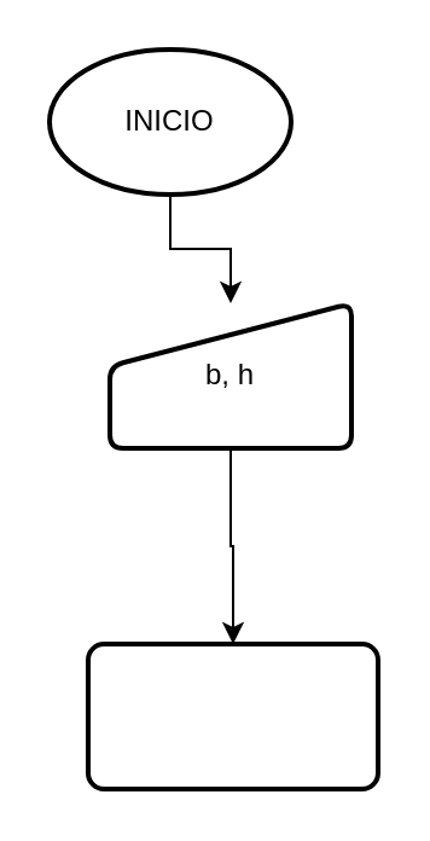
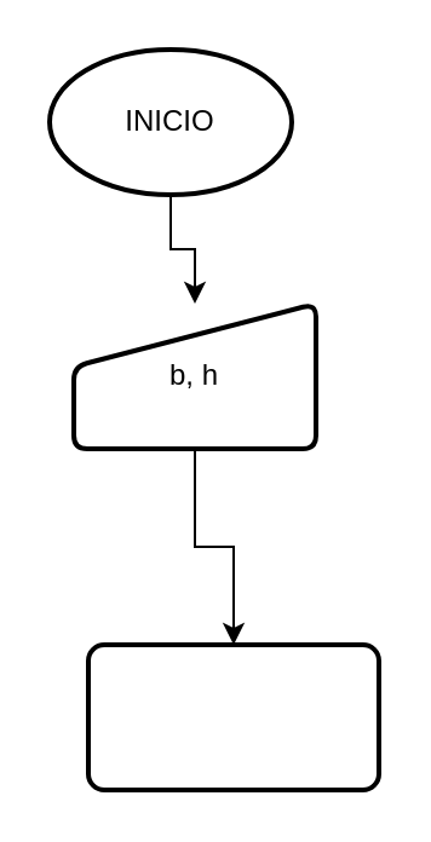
- <mxCell id="5" value="b, h" style="html=1;strokeWidth=2;shape=manualInput;whiteSpace=wrap;rounded=1;size=26;arcSize=11;" parent="1" vertex="1"><mxGeometry x="45" y="125" width="100" height="60" as="geometry" /></mxCell>
+ <mxCell id="5" value="b, h" style="html=1;strokeWidth=2;shape=manualInput;whiteSpace=wrap;rounded=1;size=26;arcSize=11;" parent="1" vertex="1"><mxGeometry x="30" y="125" width="100" height="60" as="geometry" /></mxCell>
